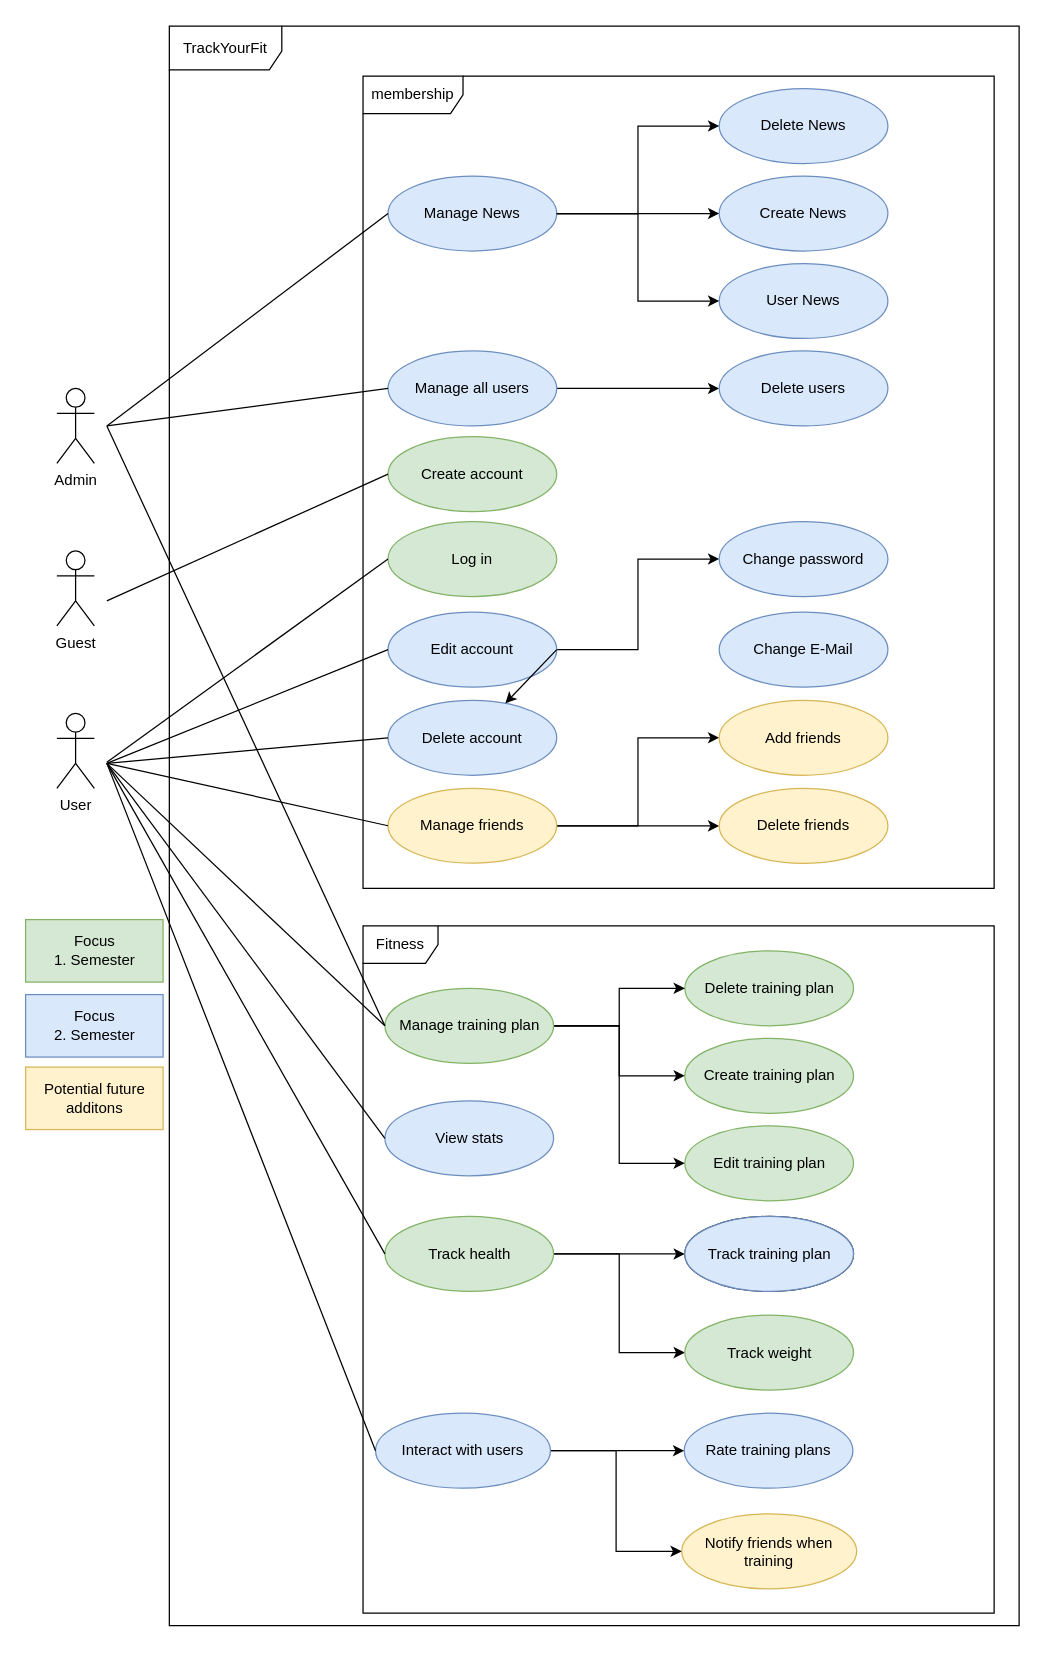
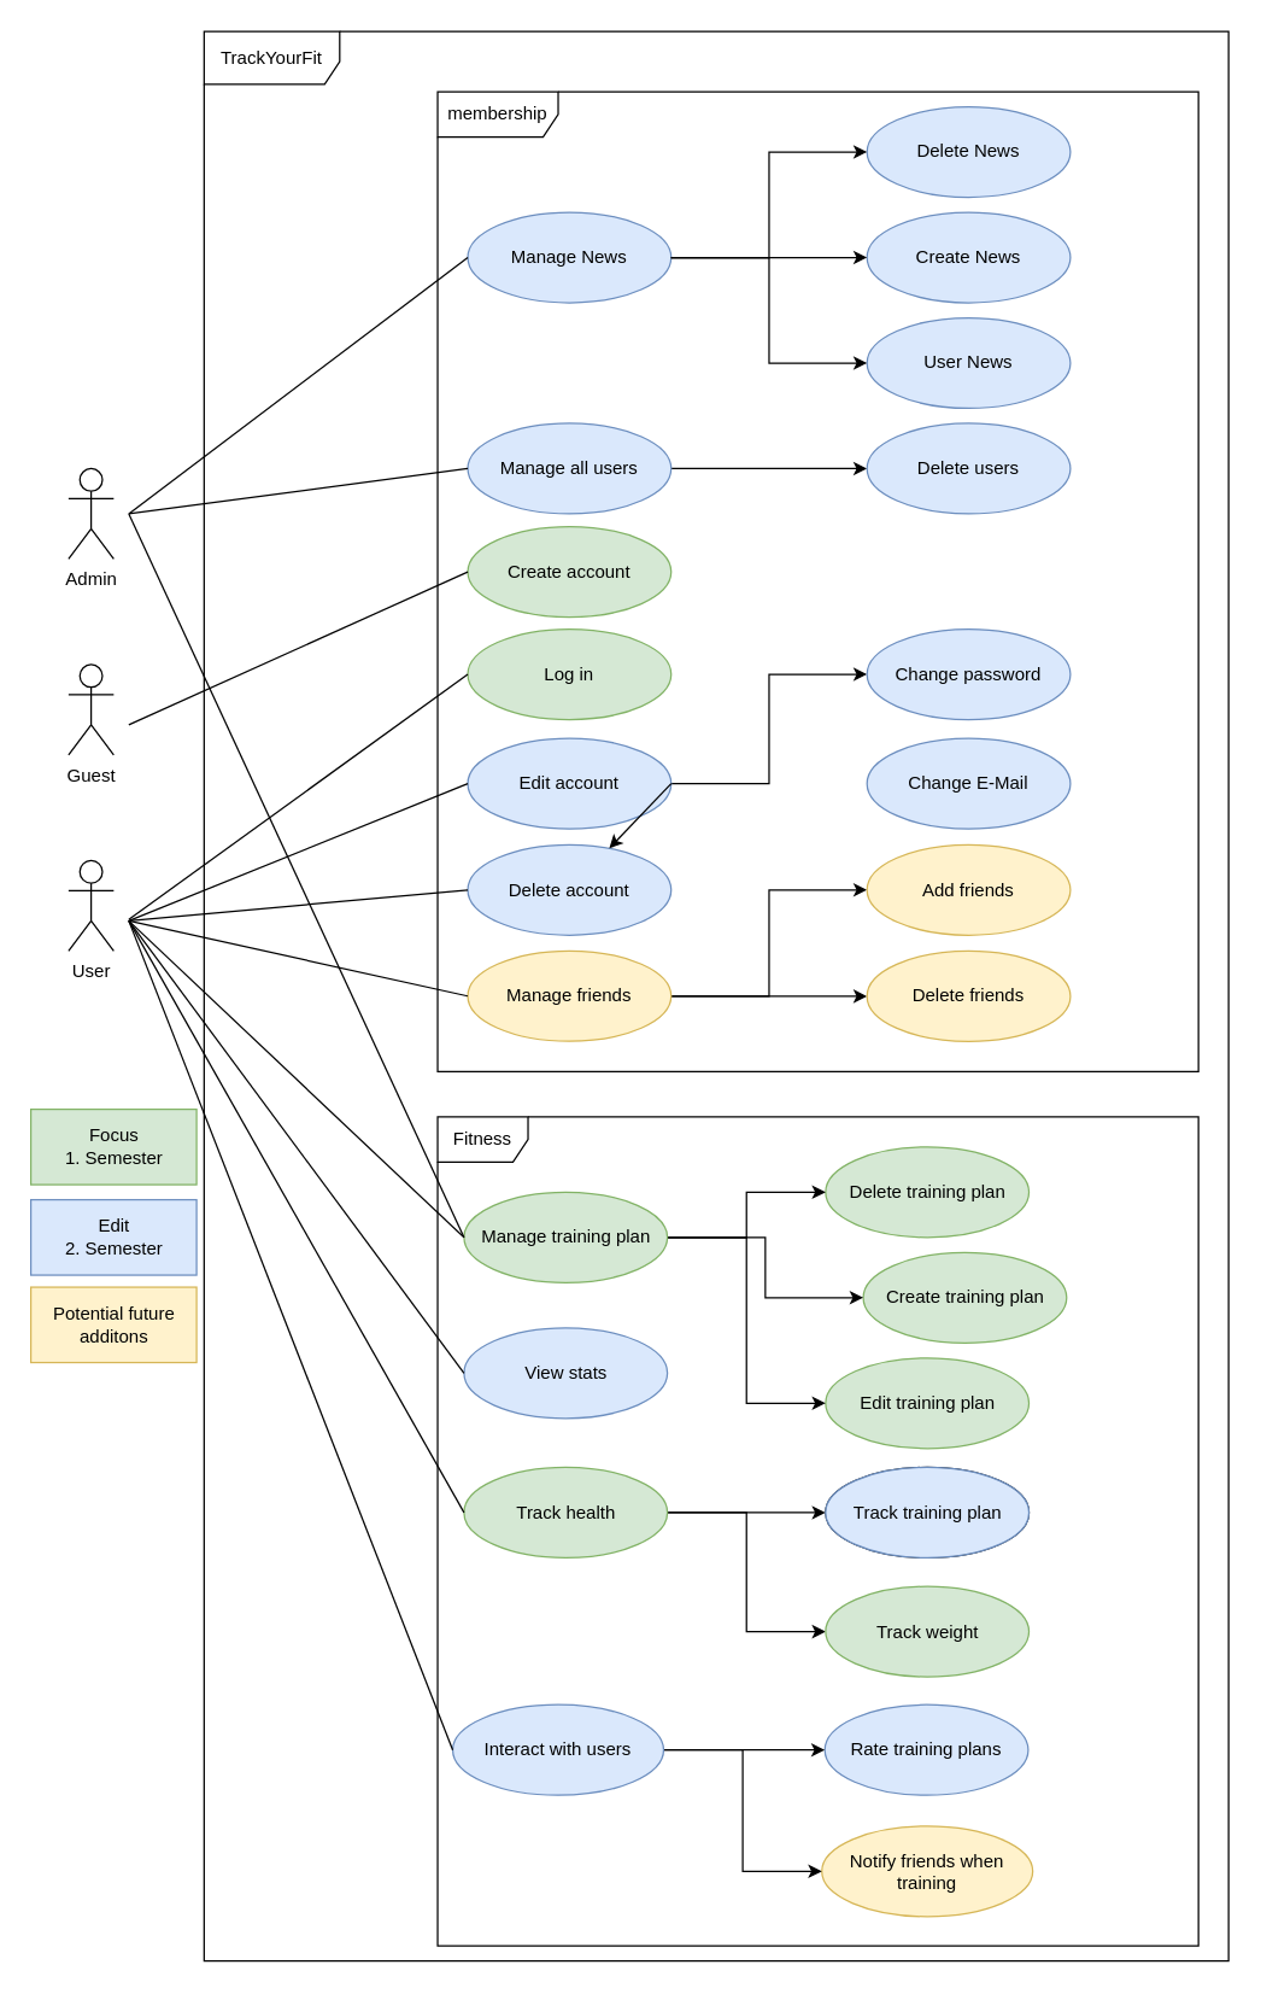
- <mxCell id="62" value="Focus&lt;br&gt;2. Semester" style="html=1;fillColor=#dae8fc;strokeColor=#6c8ebf;" parent="1" vertex="1"><mxGeometry x="20" y="795" width="110" height="50" as="geometry" /></mxCell>
+ <mxCell id="62" value="Edit&lt;br&gt;2. Semester" style="html=1;fillColor=#dae8fc;strokeColor=#6c8ebf;" parent="1" vertex="1"><mxGeometry x="20" y="795" width="110" height="50" as="geometry" /></mxCell>
- <mxCell id="13" value="Create training plan" style="ellipse;whiteSpace=wrap;html=1;fillColor=#d5e8d4;strokeColor=#82b366;" parent="1" vertex="1"><mxGeometry x="547.5" y="830" width="135" height="60" as="geometry" /></mxCell>
+ <mxCell id="13" value="Create training plan" style="ellipse;whiteSpace=wrap;html=1;fillColor=#d5e8d4;strokeColor=#82b366;" parent="1" vertex="1"><mxGeometry x="572.5" y="830" width="135" height="60" as="geometry" /></mxCell>
